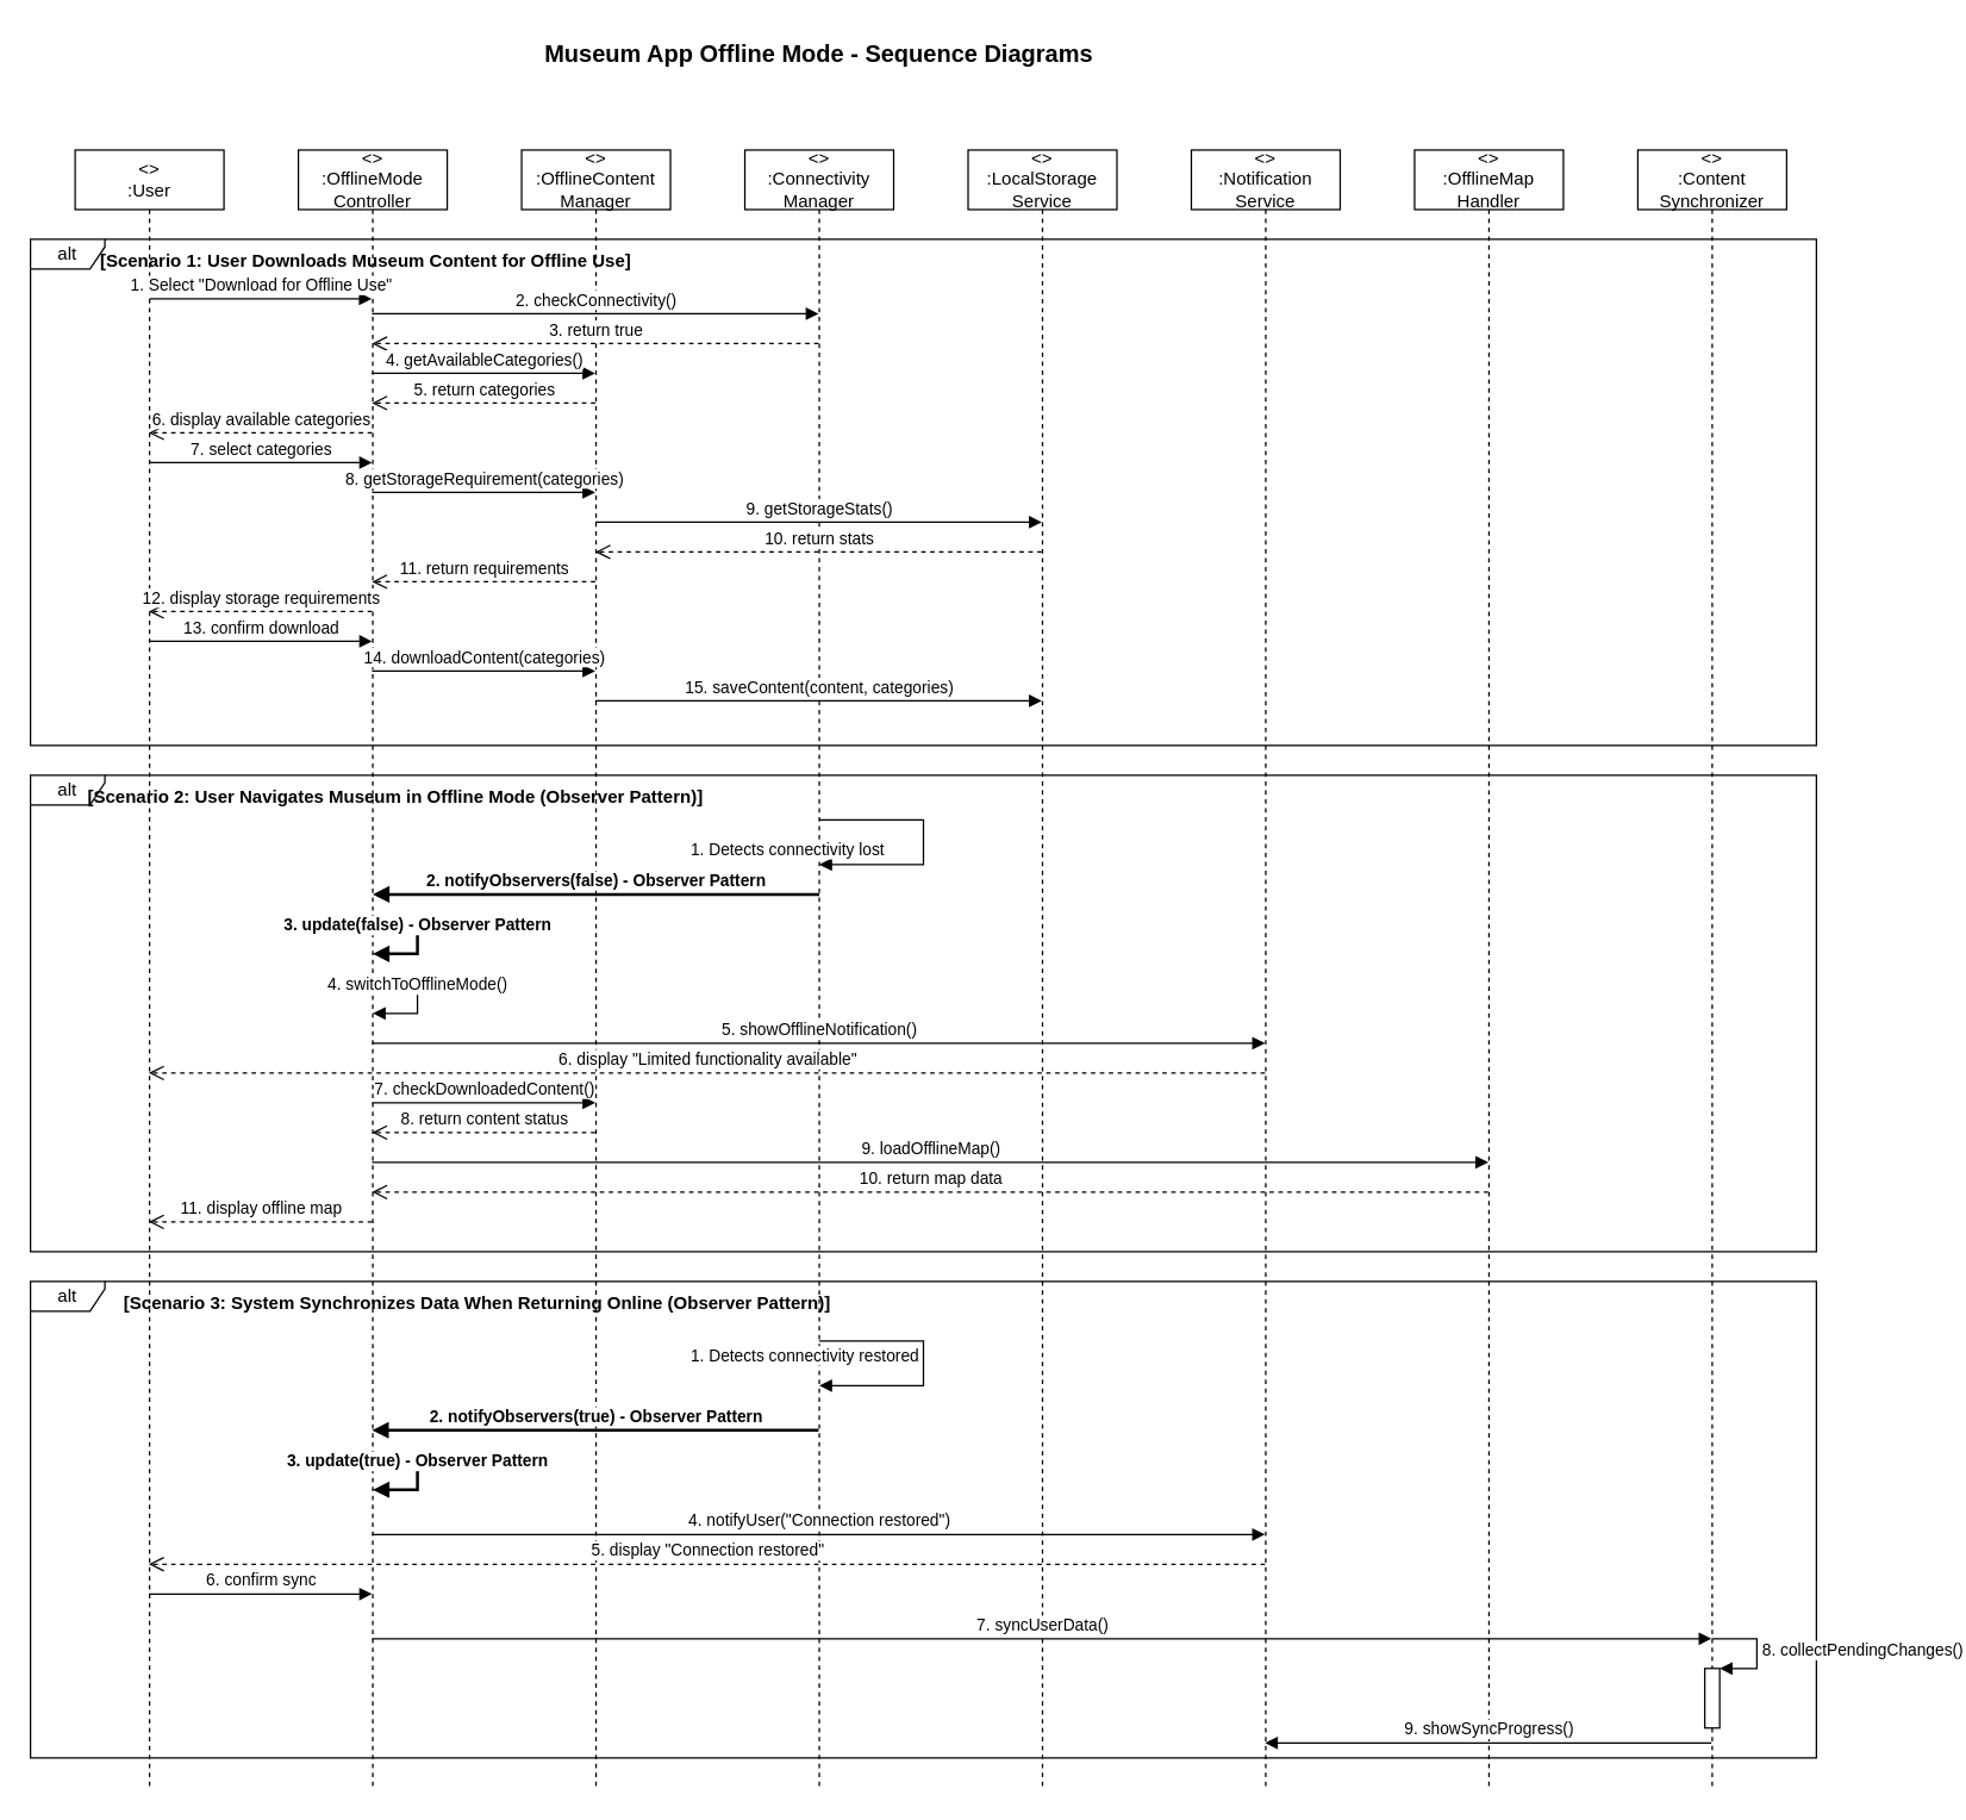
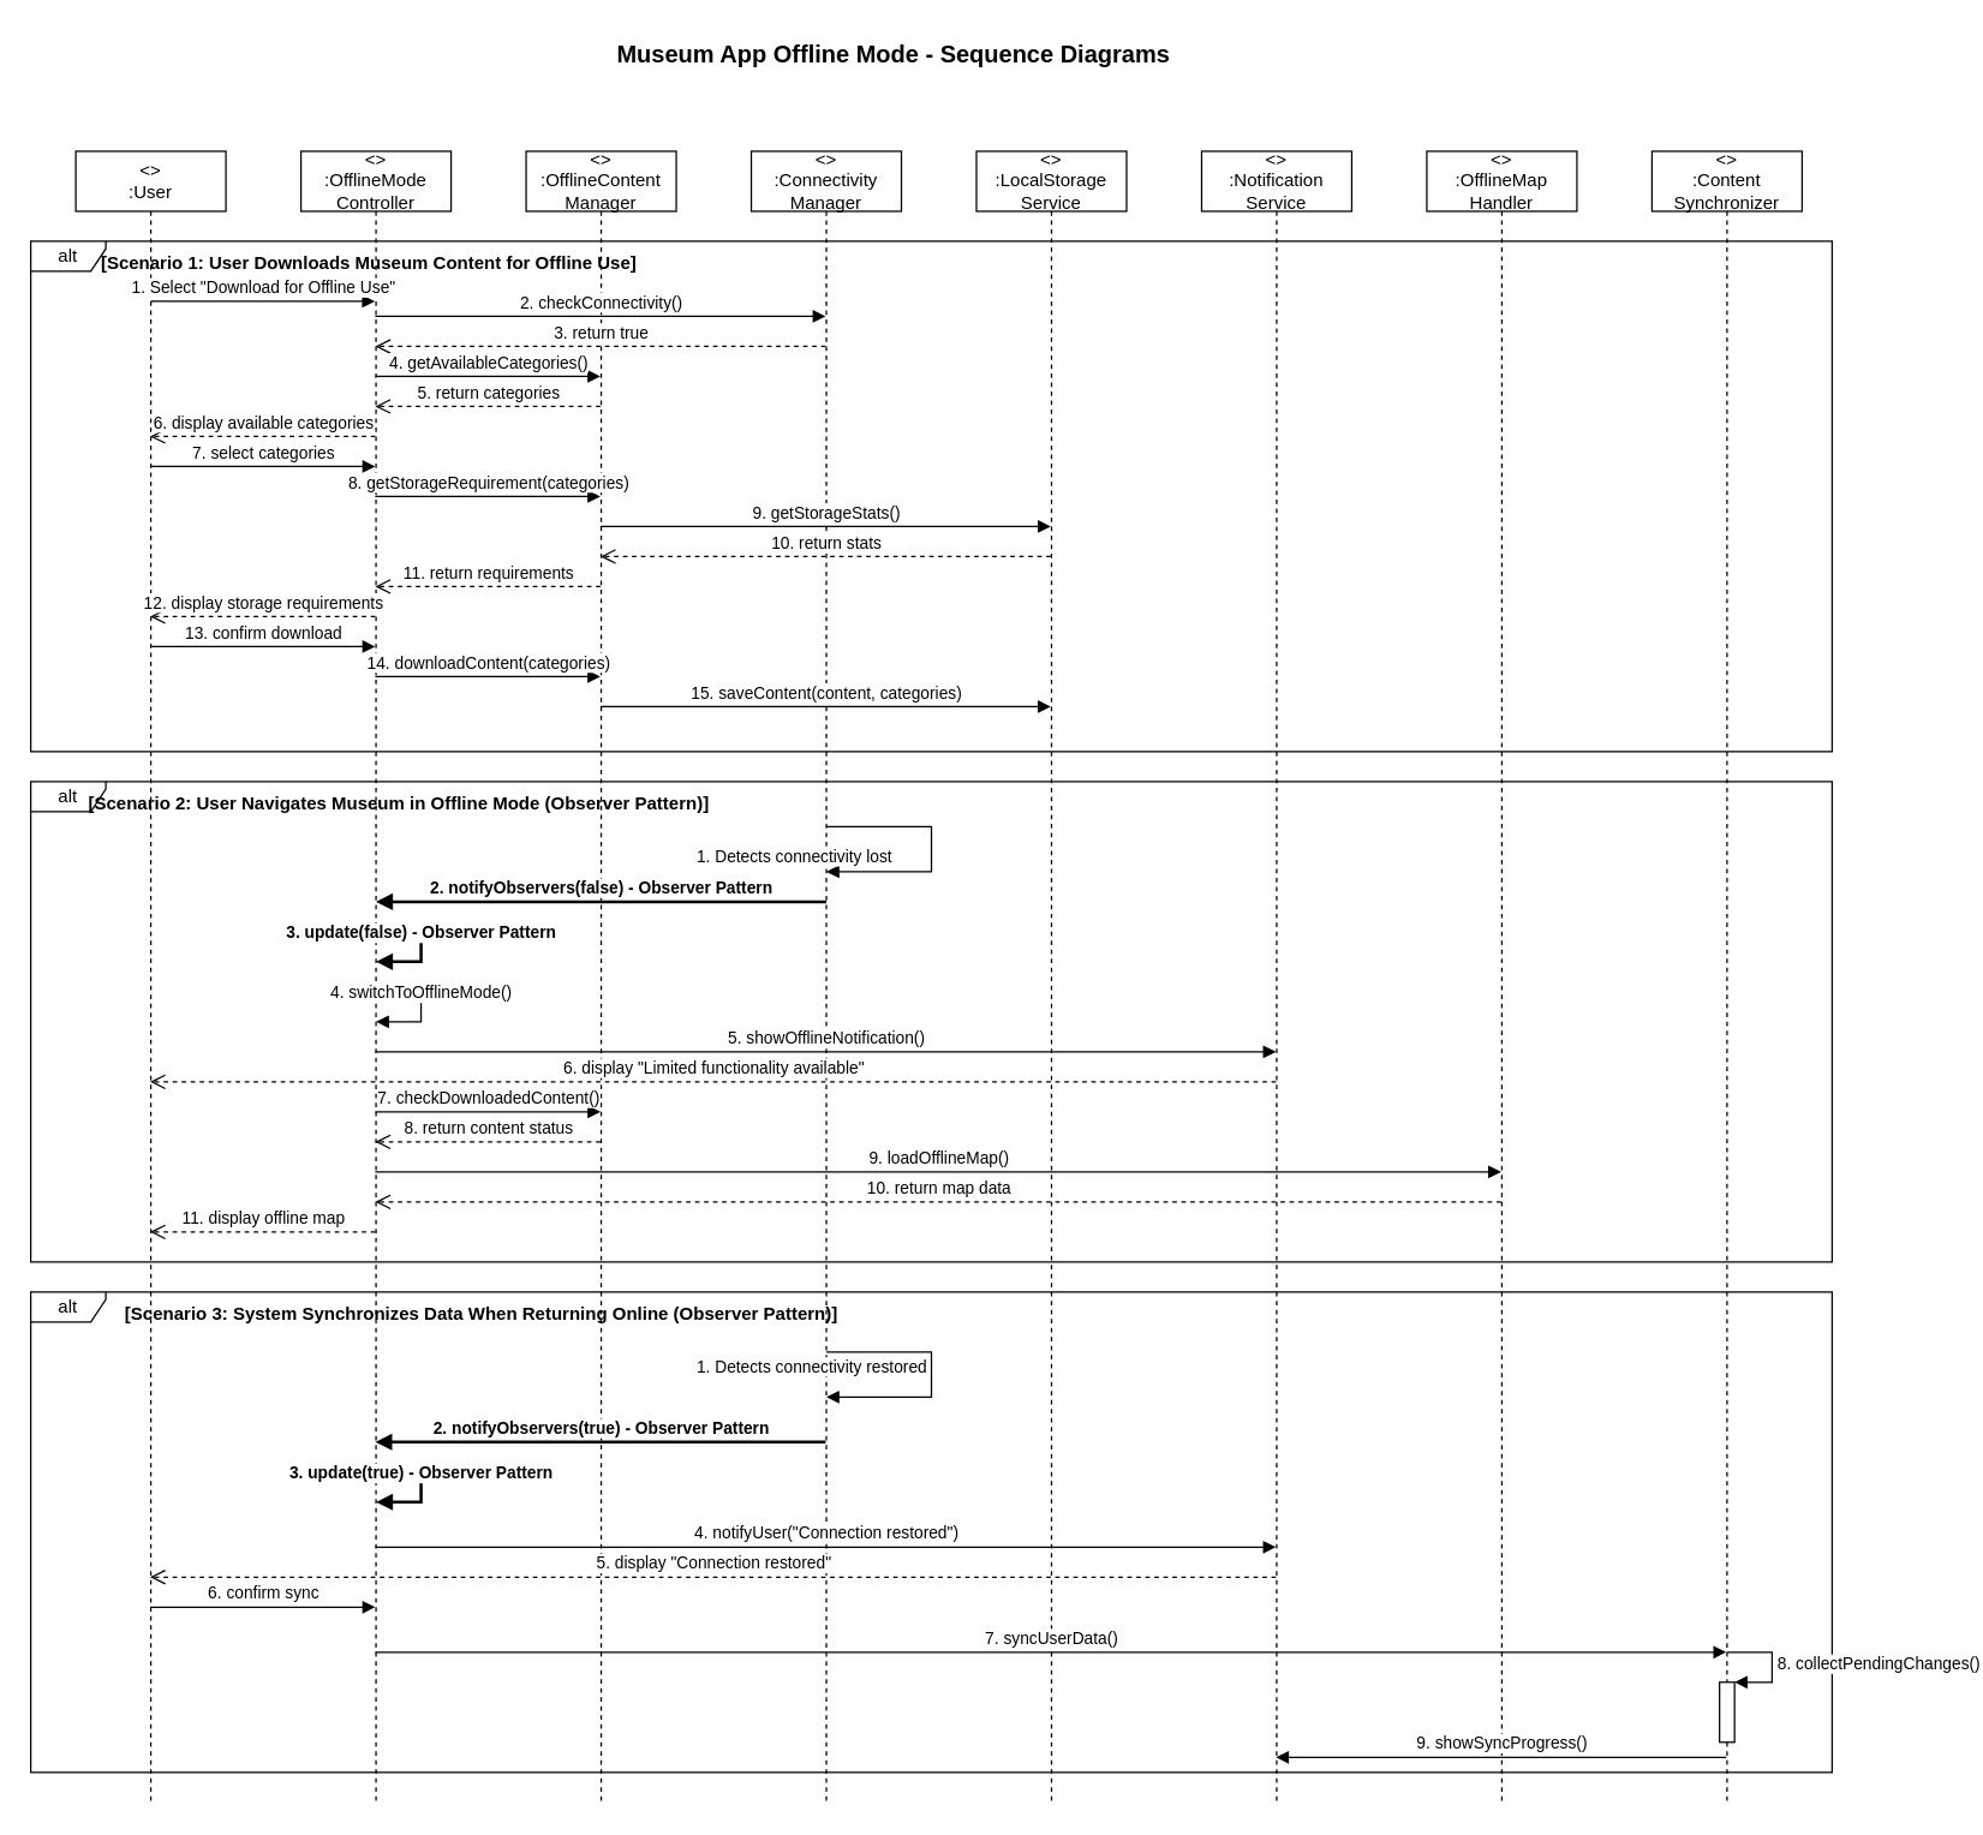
- <mxCell id="2" value="Museum App Offline Mode - Sequence Diagrams" style="text;html=1;strokeColor=none;fillColor=none;align=center;verticalAlign=middle;whiteSpace=wrap;rounded=0;fontSize=16;fontStyle=1" vertex="1" parent="1"><mxGeometry x="350" y="20" width="400" height="30" as="geometry" /></mxCell>
+ <mxCell id="2" value="Museum App Offline Mode - Sequence Diagrams" style="text;html=1;strokeColor=none;fillColor=none;align=center;verticalAlign=middle;whiteSpace=wrap;rounded=0;fontSize=16;fontStyle=1" vertex="1" parent="1"><mxGeometry x="395" y="20" width="400" height="30" as="geometry" /></mxCell>
